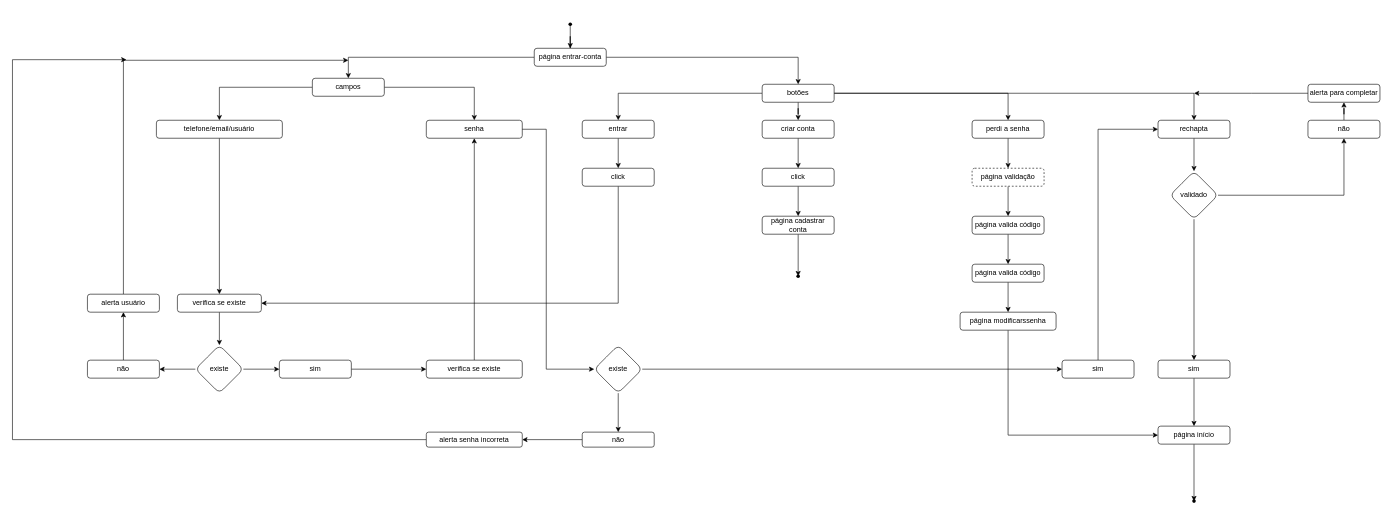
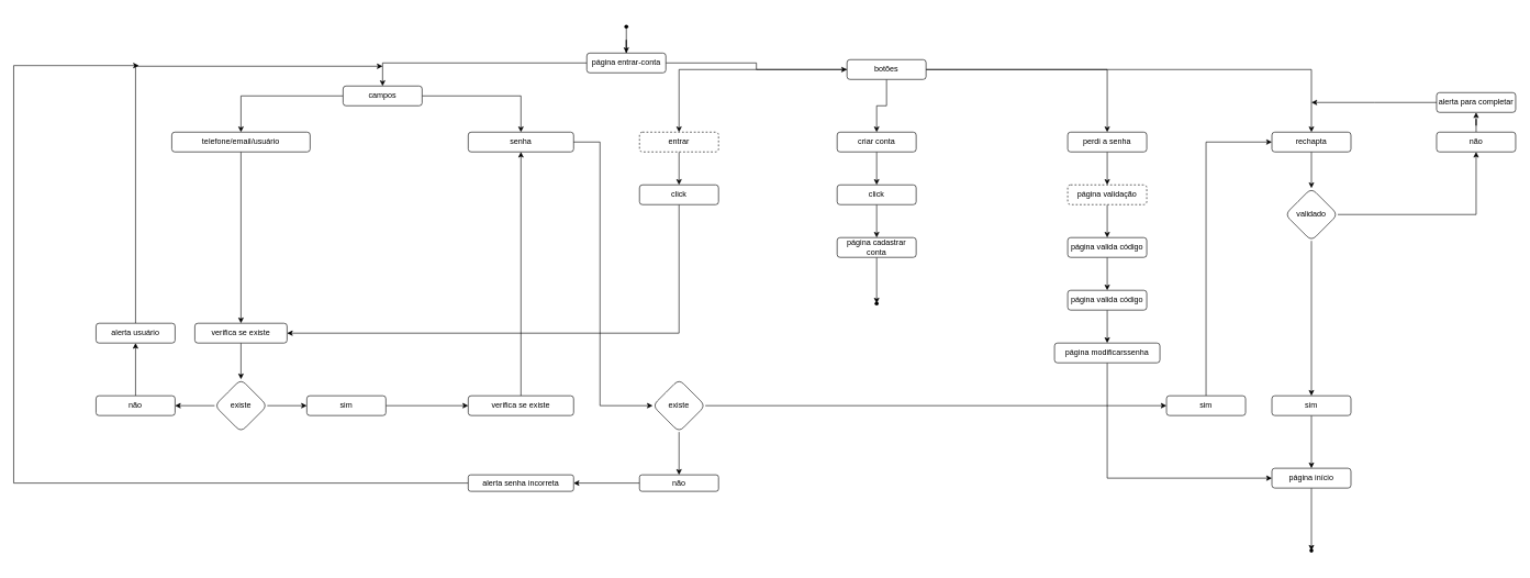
- <mxCell id="14" value="botões" style="rounded=1;whiteSpace=wrap;html=1;" vertex="1" parent="1"><mxGeometry x="1270" y="140" width="120" height="30" as="geometry" /></mxCell>
+ <mxCell id="14" value="botões" style="rounded=1;whiteSpace=wrap;html=1;" vertex="1" parent="1"><mxGeometry x="1285" y="90" width="120" height="30" as="geometry" /></mxCell>
- <mxCell id="19" value="entrar" style="rounded=1;whiteSpace=wrap;html=1;" vertex="1" parent="1"><mxGeometry x="970" y="200" width="120" height="30" as="geometry" /></mxCell>
+ <mxCell id="19" value="entrar" style="rounded=1;whiteSpace=wrap;html=1;dashed=1;" vertex="1" parent="1"><mxGeometry x="970" y="200" width="120" height="30" as="geometry" /></mxCell>
